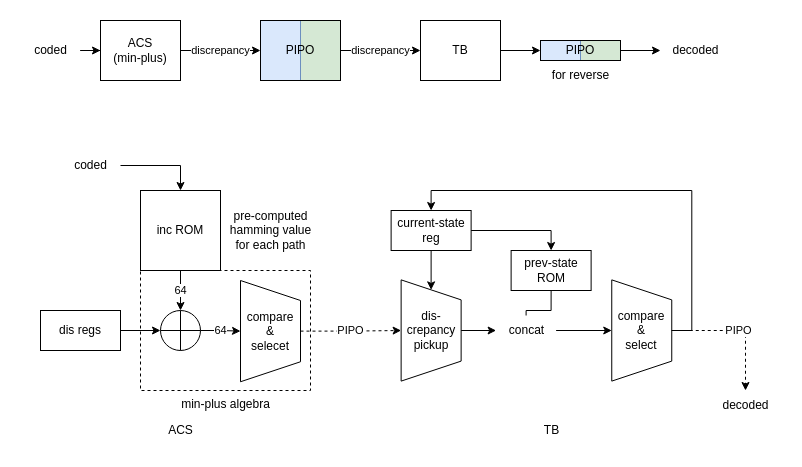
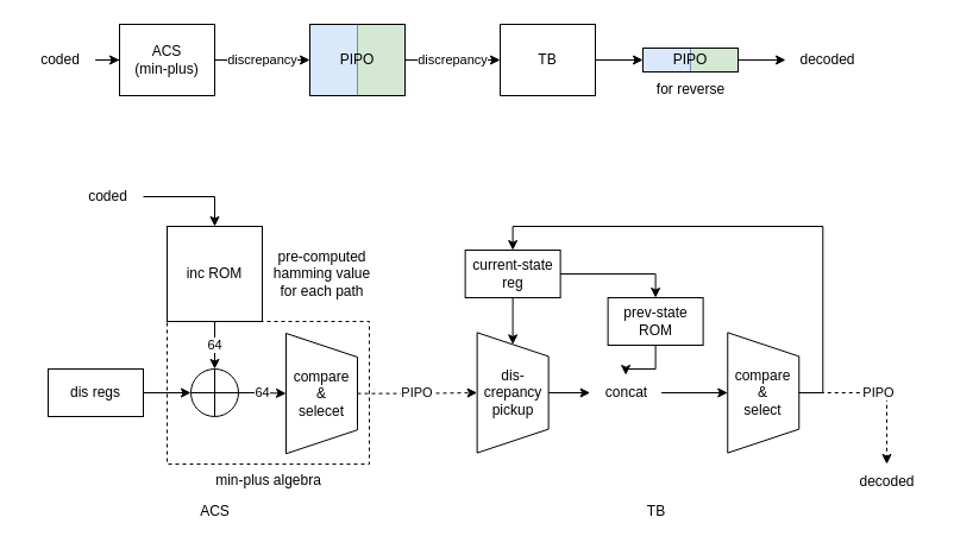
- <mxCell id="34" style="edgeStyle=orthogonalEdgeStyle;rounded=0;orthogonalLoop=1;jettySize=auto;html=1;exitX=0.5;exitY=1;exitDx=0;exitDy=0;endArrow=none;" edge="1" parent="1" source="35" target="42"><mxGeometry relative="1" as="geometry" /></mxCell>
+ <mxCell id="34" style="edgeStyle=orthogonalEdgeStyle;rounded=0;orthogonalLoop=1;jettySize=auto;html=1;exitX=0.5;exitY=1;exitDx=0;exitDy=0;" edge="1" parent="1" source="35" target="42"><mxGeometry relative="1" as="geometry" /></mxCell>
